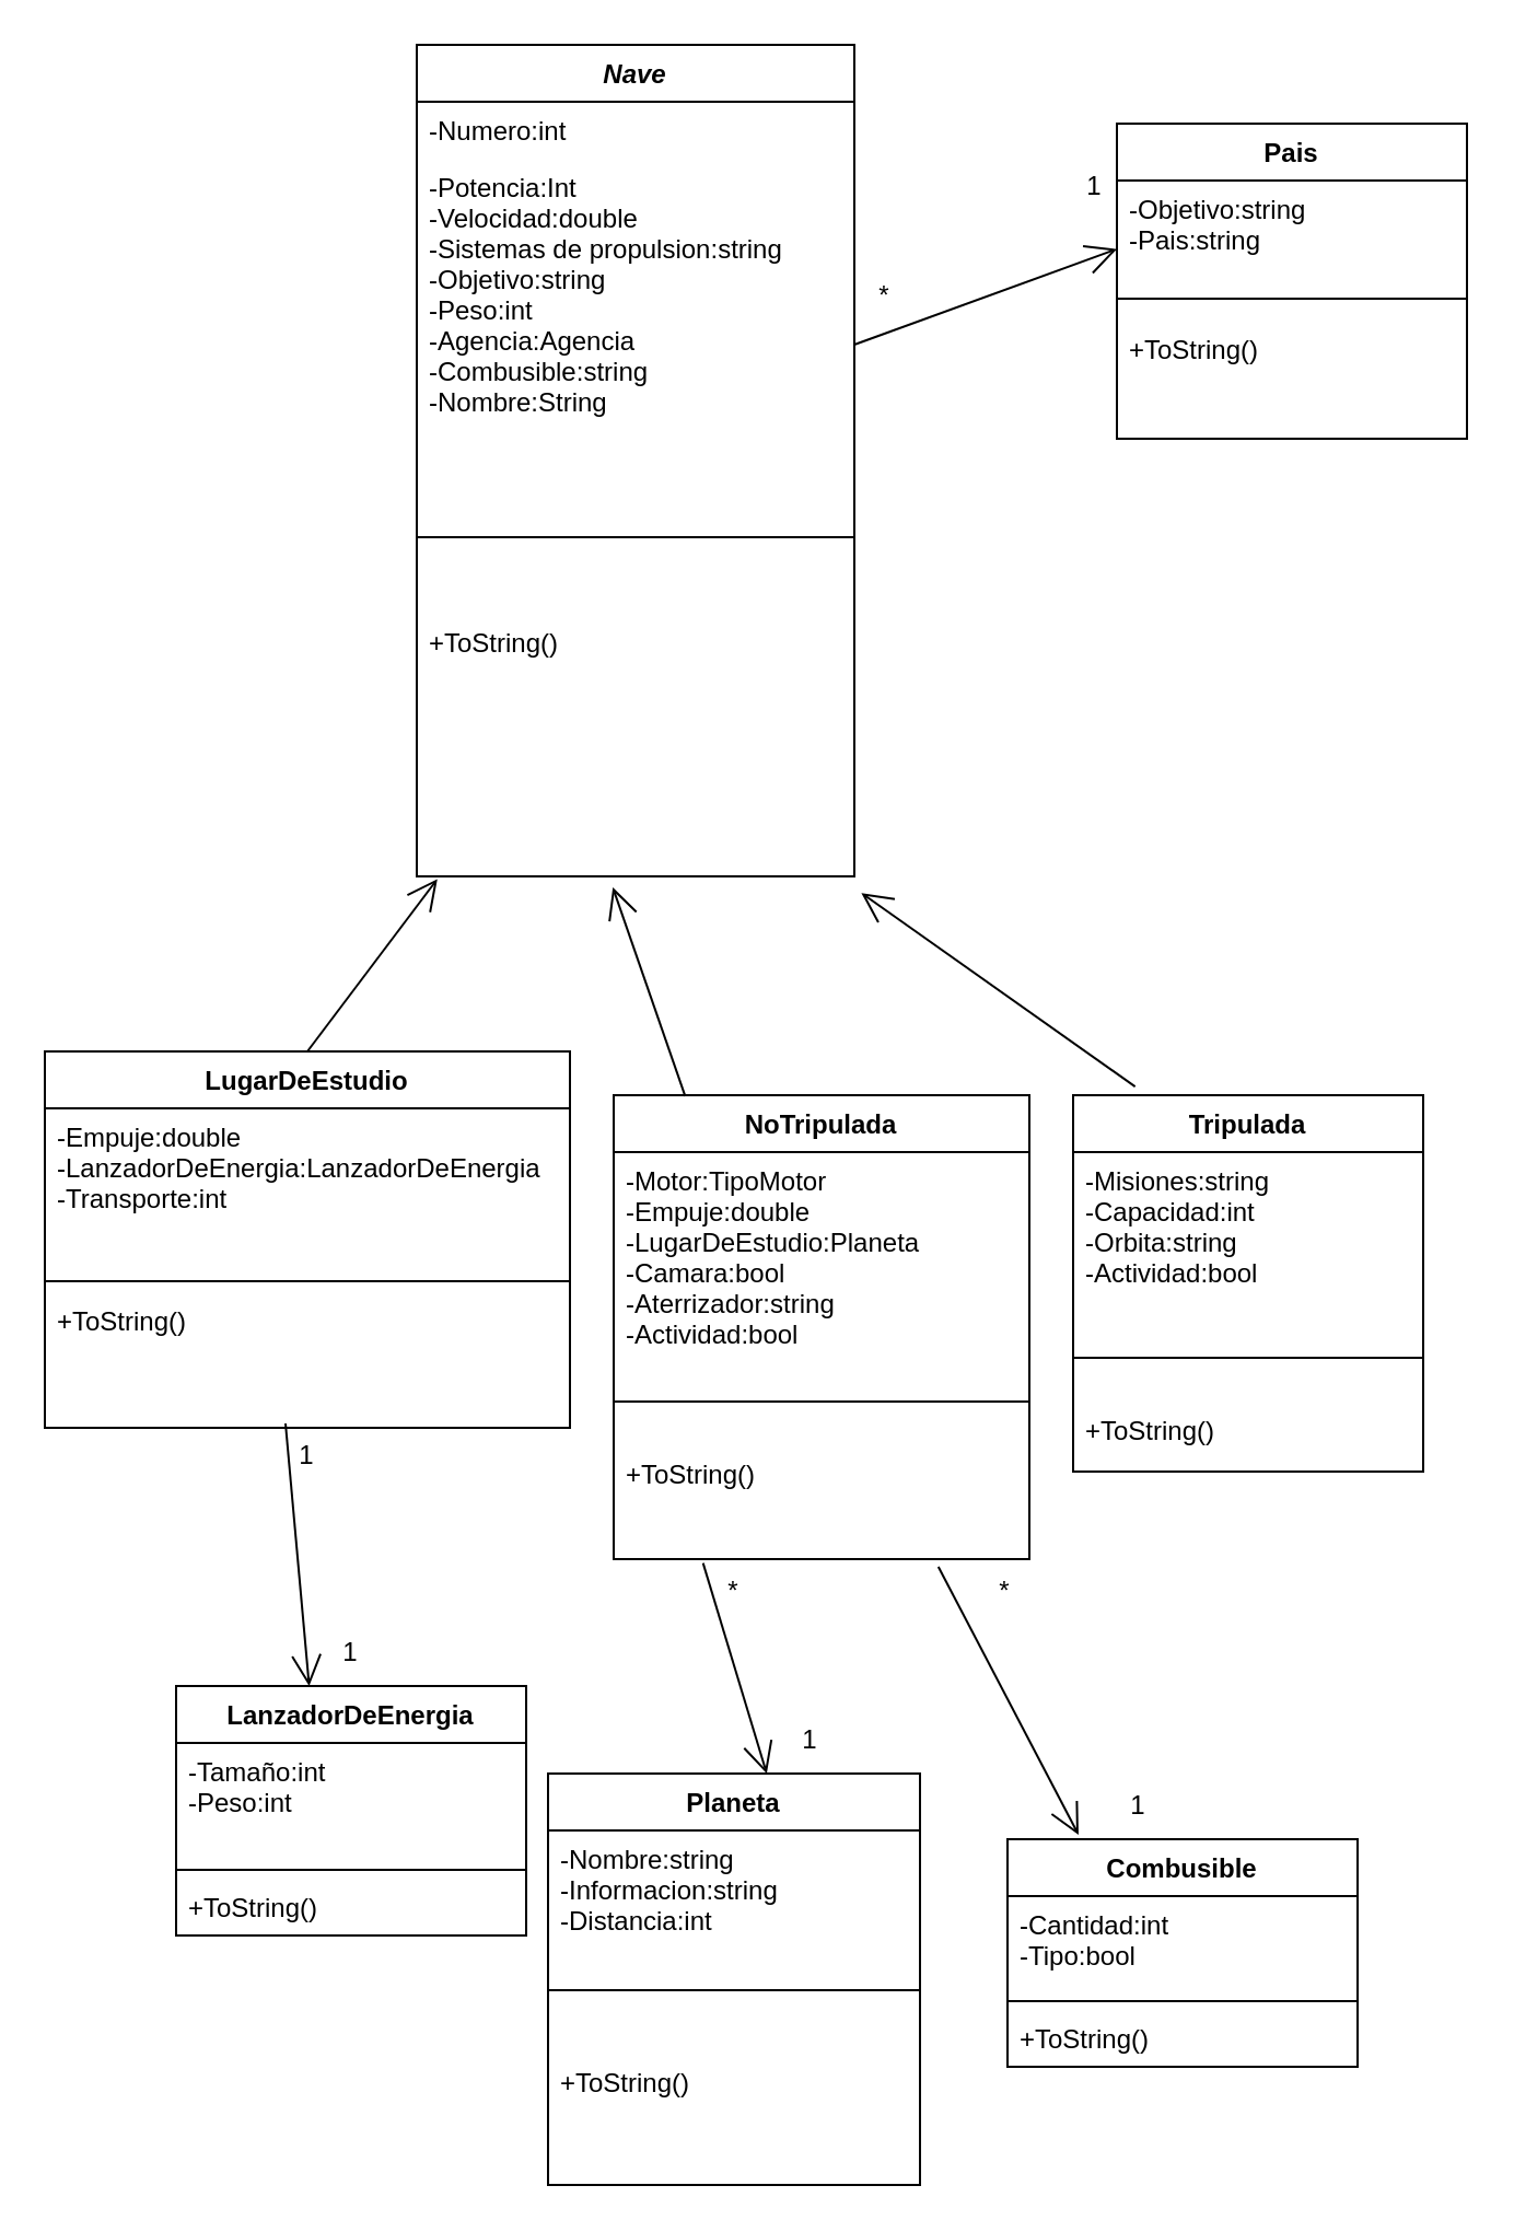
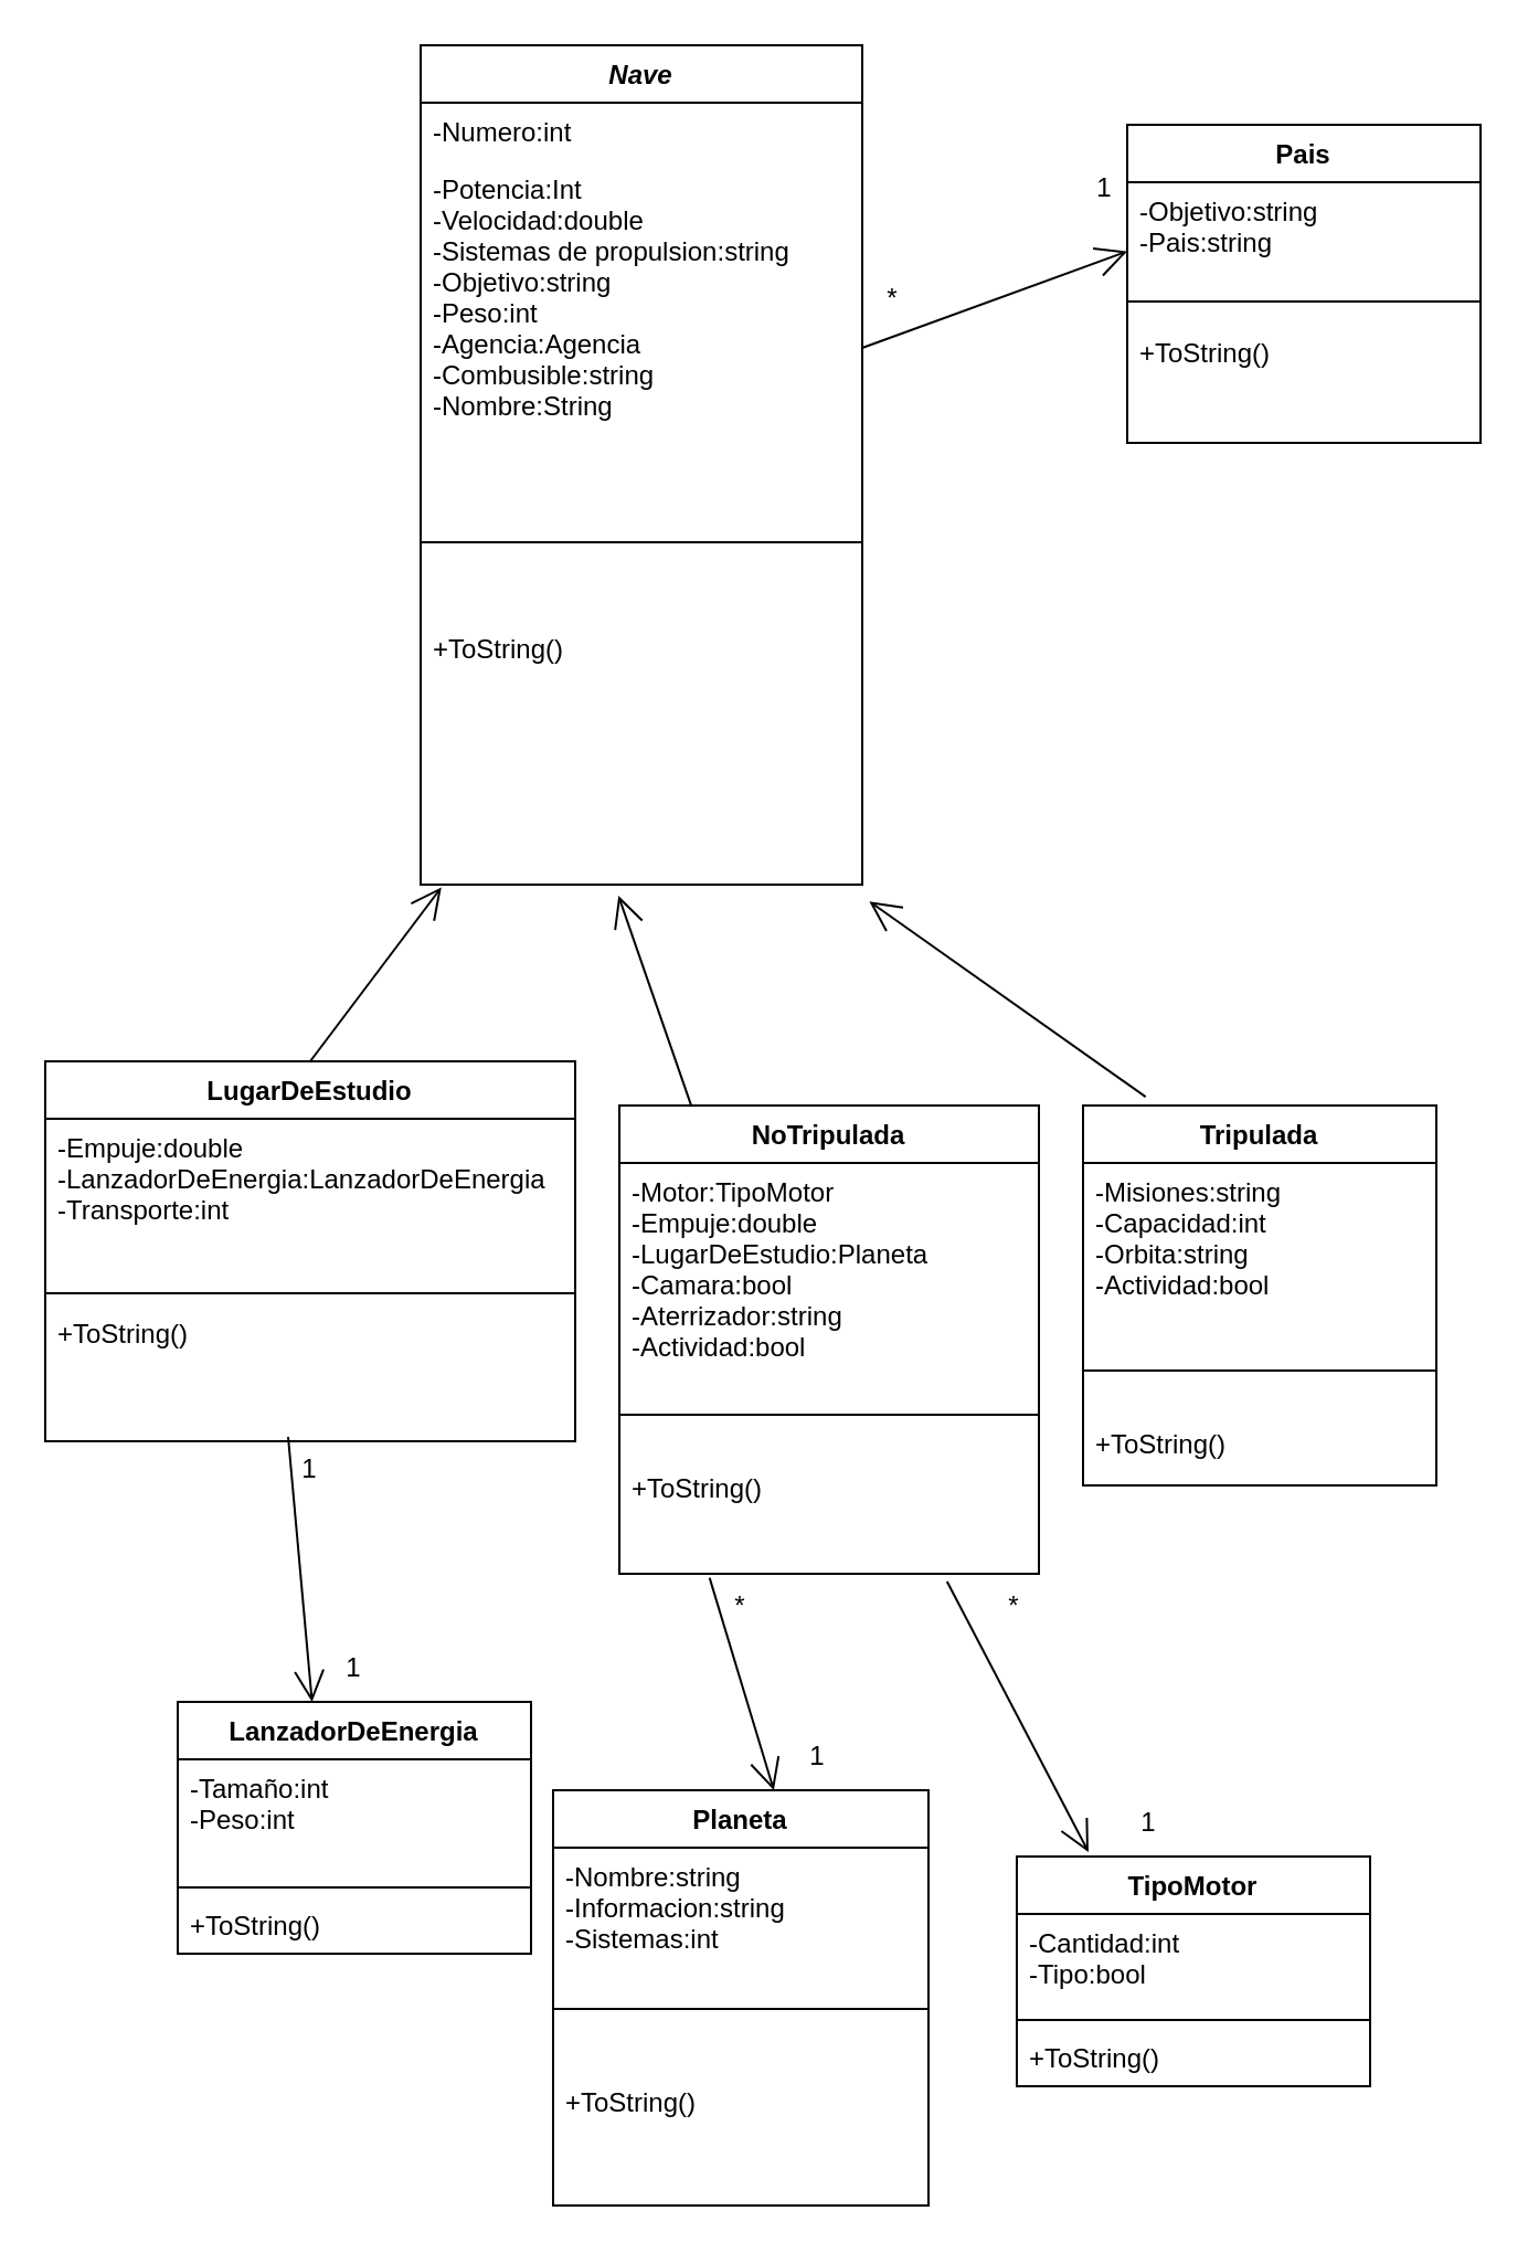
- <mxCell id="44" value="-Nombre:string&#10;-Informacion:string&#10;-Distancia:int" style="text;strokeColor=none;fillColor=none;align=left;verticalAlign=top;spacingLeft=4;spacingRight=4;overflow=hidden;rotatable=0;points=[[0,0.5],[1,0.5]];portConstraint=eastwest;" parent="43" vertex="1"><mxGeometry y="26" width="170" height="44" as="geometry" /></mxCell>
+ <mxCell id="44" value="-Nombre:string&#10;-Informacion:string&#10;-Sistemas:int" style="text;strokeColor=none;fillColor=none;align=left;verticalAlign=top;spacingLeft=4;spacingRight=4;overflow=hidden;rotatable=0;points=[[0,0.5],[1,0.5]];portConstraint=eastwest;" parent="43" vertex="1"><mxGeometry y="26" width="170" height="44" as="geometry" /></mxCell>
- <mxCell id="36" value="Combusible" style="swimlane;fontStyle=1;align=center;verticalAlign=top;childLayout=stackLayout;horizontal=1;startSize=26;horizontalStack=0;resizeParent=1;resizeParentMax=0;resizeLast=0;collapsible=1;marginBottom=0;" parent="1" vertex="1"><mxGeometry x="460" y="840" width="160" height="104" as="geometry" /></mxCell>
+ <mxCell id="36" value="TipoMotor" style="swimlane;fontStyle=1;align=center;verticalAlign=top;childLayout=stackLayout;horizontal=1;startSize=26;horizontalStack=0;resizeParent=1;resizeParentMax=0;resizeLast=0;collapsible=1;marginBottom=0;" parent="1" vertex="1"><mxGeometry x="460" y="840" width="160" height="104" as="geometry" /></mxCell>
